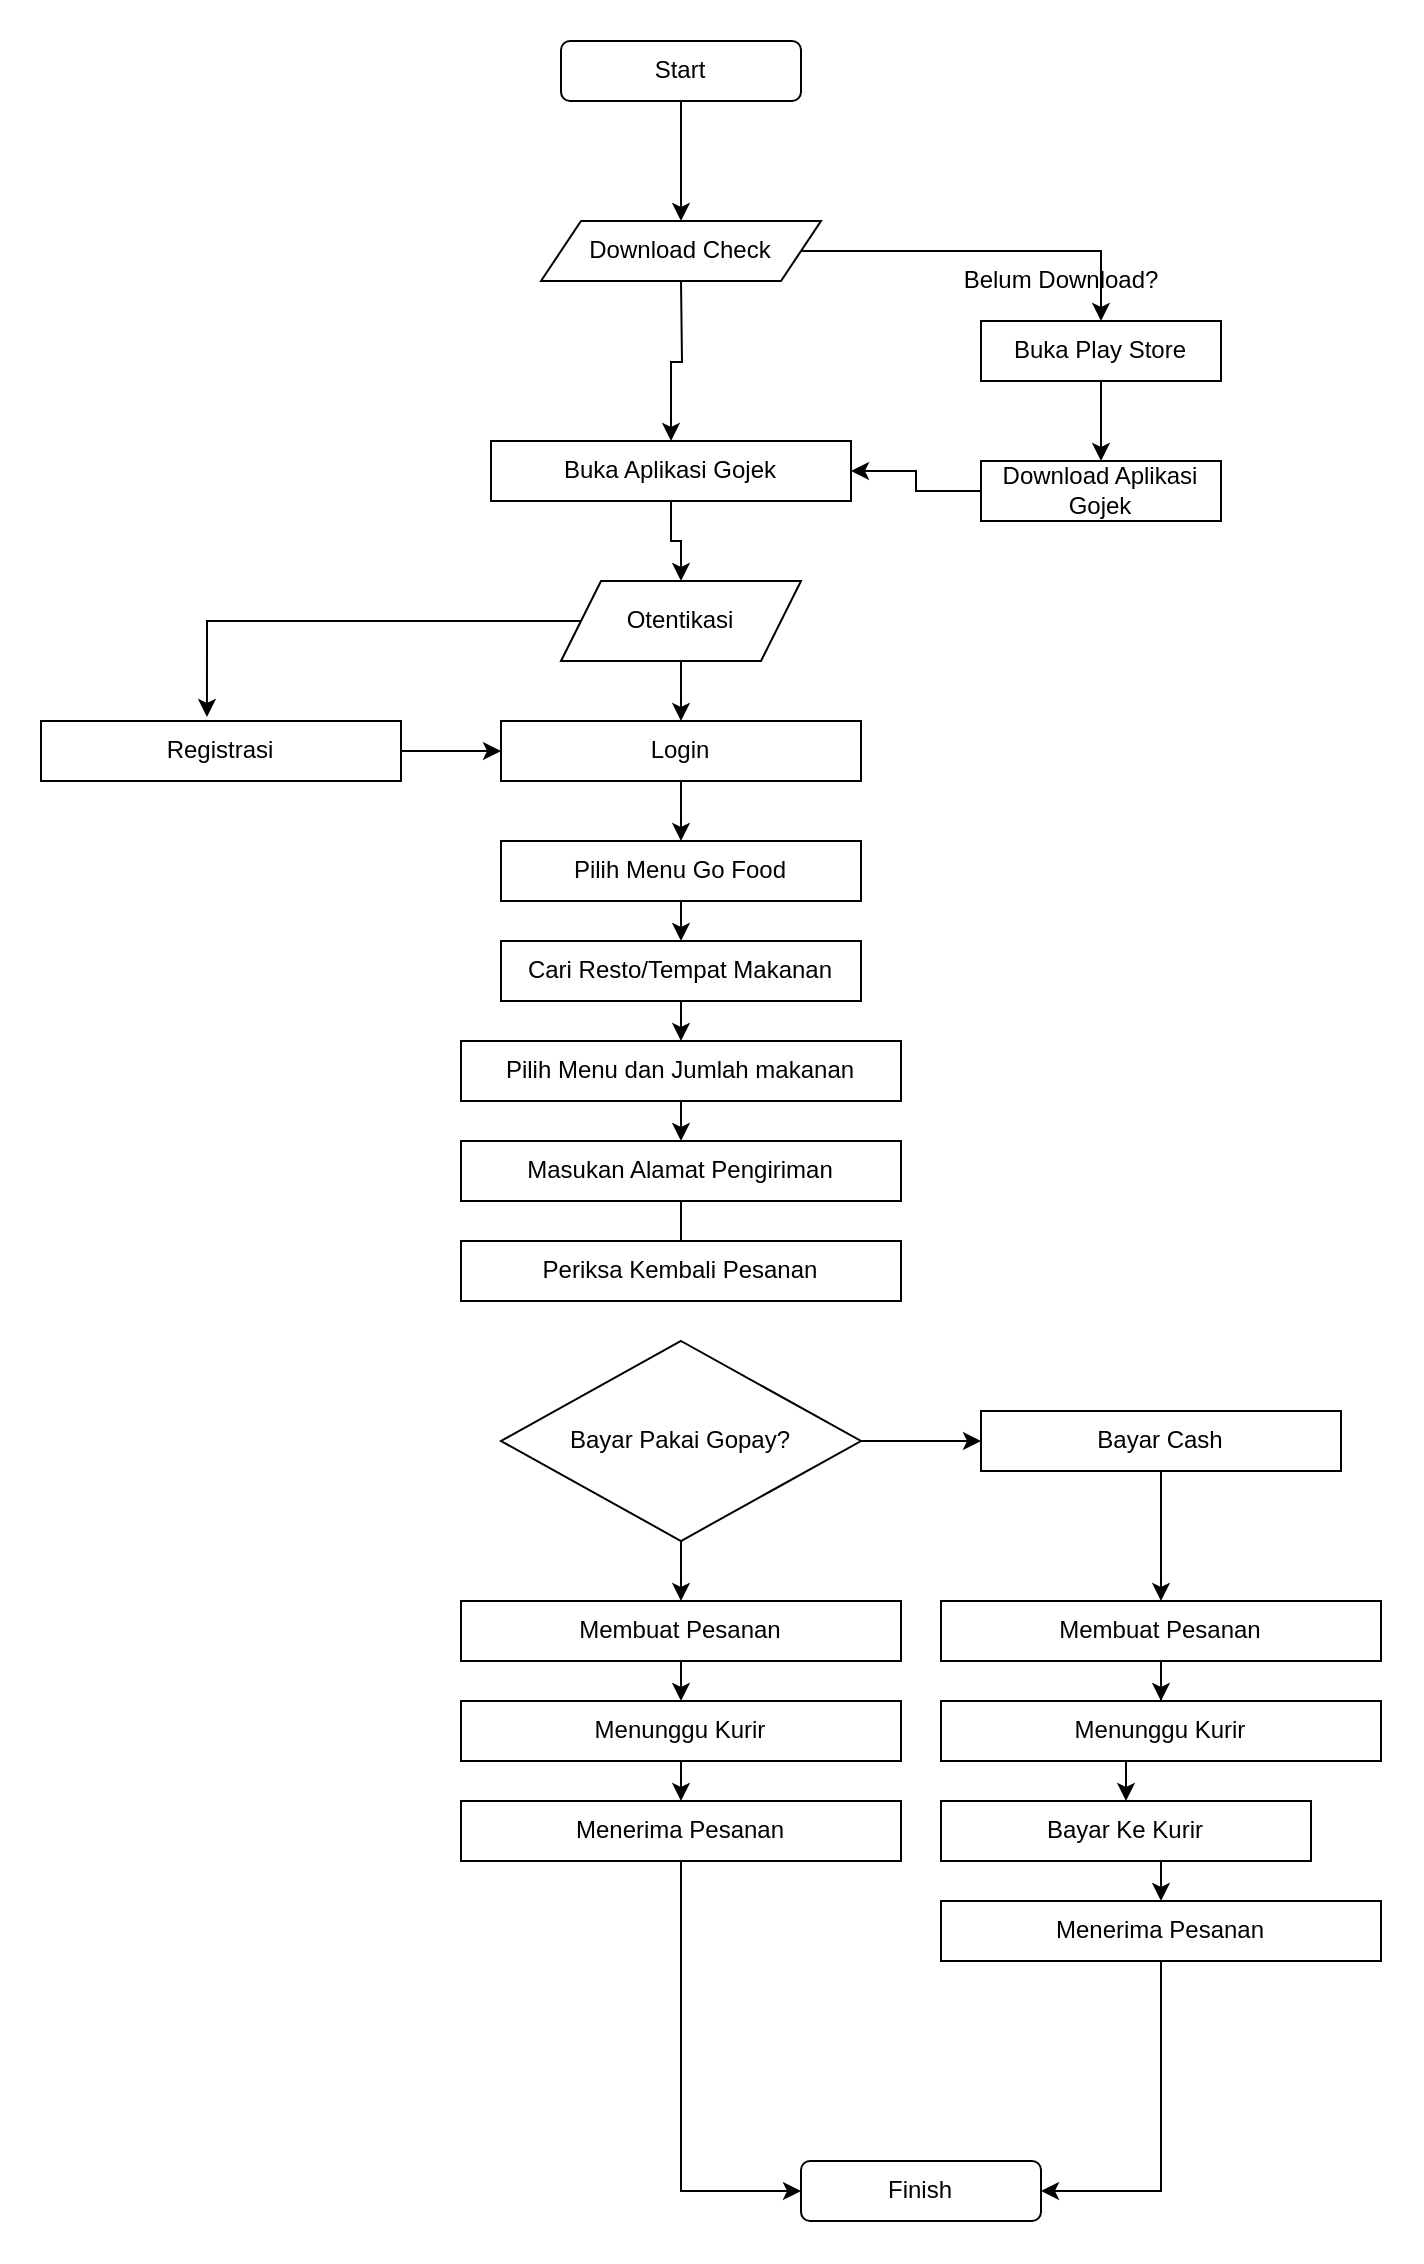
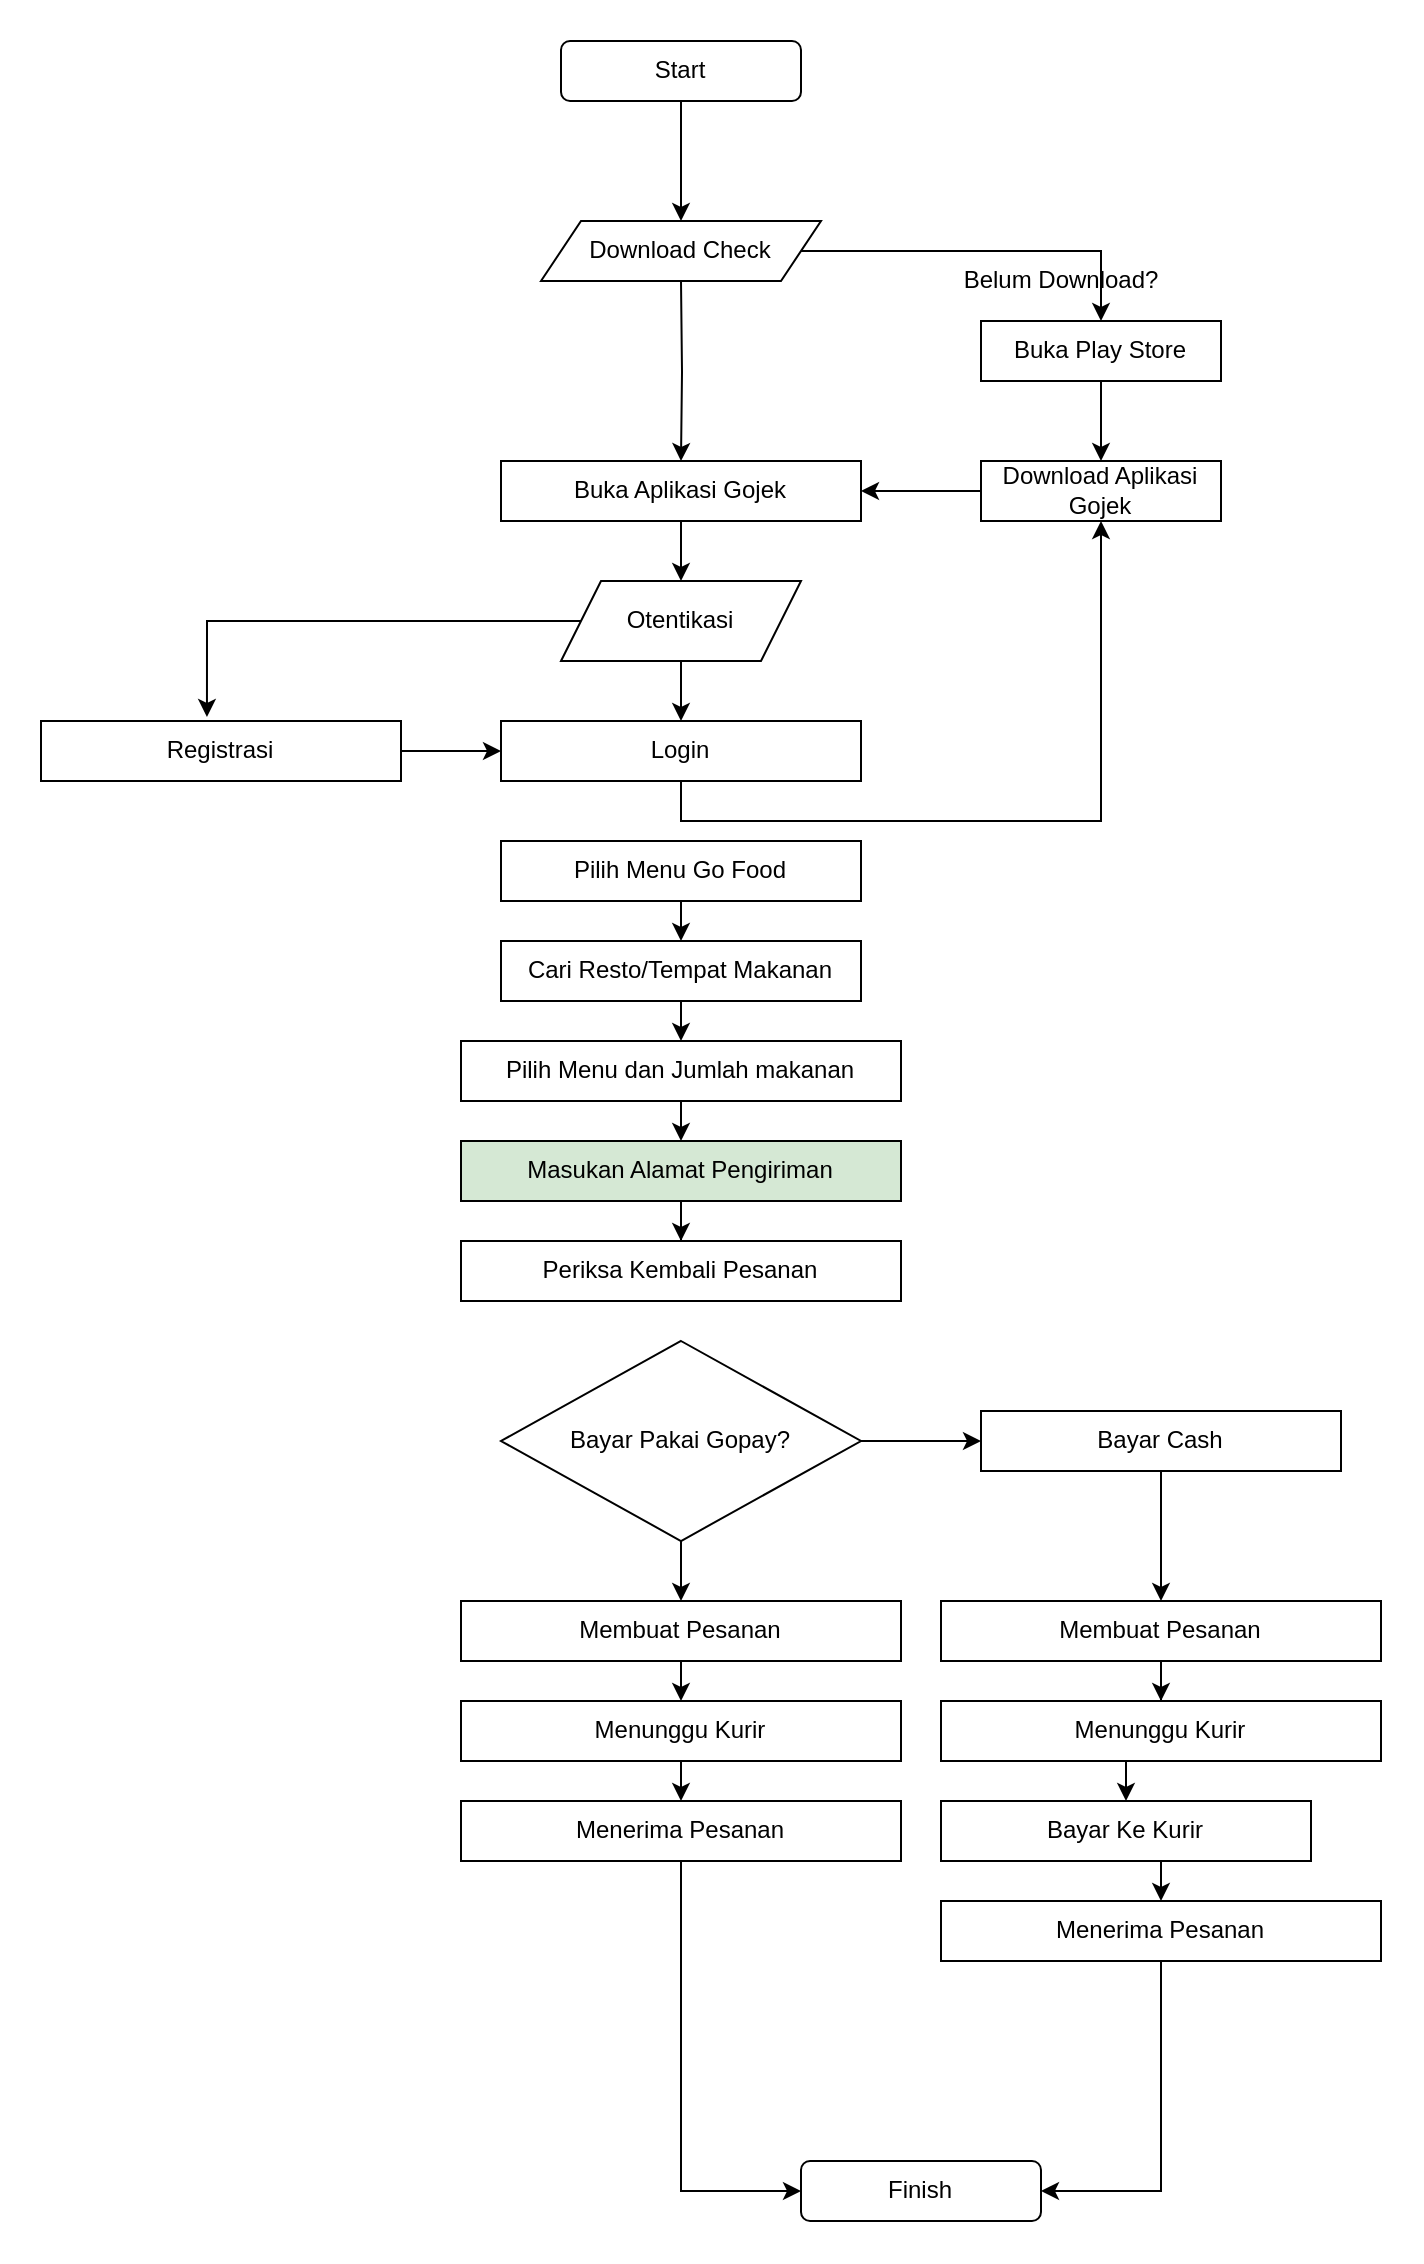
- <mxCell id="9" value="Buka Aplikasi Gojek" style="rounded=0;whiteSpace=wrap;html=1;" vertex="1" parent="1"><mxGeometry x="245" y="220" width="180" height="30" as="geometry" /></mxCell>
+ <mxCell id="9" value="Buka Aplikasi Gojek" style="rounded=0;whiteSpace=wrap;html=1;" vertex="1" parent="1"><mxGeometry x="250" y="230" width="180" height="30" as="geometry" /></mxCell>
- <mxCell id="15" style="edgeStyle=orthogonalEdgeStyle;rounded=0;orthogonalLoop=1;jettySize=auto;html=1;exitX=0.5;exitY=1;exitDx=0;exitDy=0;entryX=0.5;entryY=0;entryDx=0;entryDy=0;" edge="1" parent="1" source="16" target="20"><mxGeometry relative="1" as="geometry" /></mxCell>
+ <mxCell id="15" style="edgeStyle=orthogonalEdgeStyle;rounded=0;orthogonalLoop=1;jettySize=auto;html=1;exitX=0.5;exitY=1;exitDx=0;exitDy=0;" edge="1" parent="1" source="16" target="14"><mxGeometry relative="1" as="geometry" /></mxCell>
- <mxCell id="28" value="Masukan Alamat Pengiriman" style="rounded=0;whiteSpace=wrap;html=1;" vertex="1" parent="1"><mxGeometry x="230" y="570" width="220" height="30" as="geometry" /></mxCell>
+ <mxCell id="28" value="Masukan Alamat Pengiriman" style="rounded=0;whiteSpace=wrap;html=1;fillColor=#d5e8d4;" vertex="1" parent="1"><mxGeometry x="230" y="570" width="220" height="30" as="geometry" /></mxCell>
- <mxCell id="27" value="" style="edgeStyle=orthogonalEdgeStyle;rounded=0;orthogonalLoop=1;jettySize=auto;html=1;endArrow=none;" edge="1" parent="1" source="28" target="29"><mxGeometry relative="1" as="geometry" /></mxCell>
+ <mxCell id="27" value="" style="edgeStyle=orthogonalEdgeStyle;rounded=0;orthogonalLoop=1;jettySize=auto;html=1;" edge="1" parent="1" source="28" target="29"><mxGeometry relative="1" as="geometry" /></mxCell>
